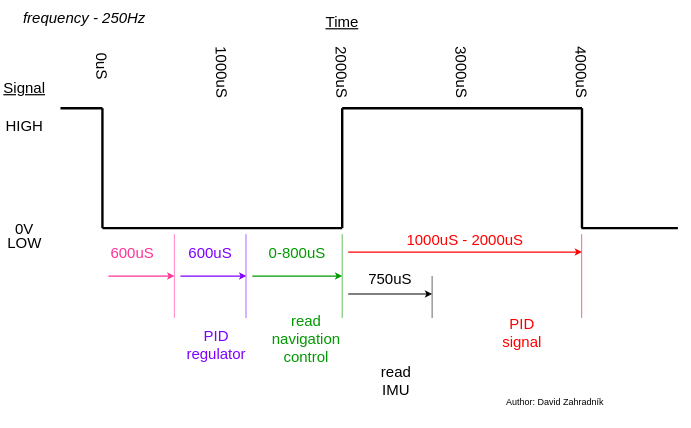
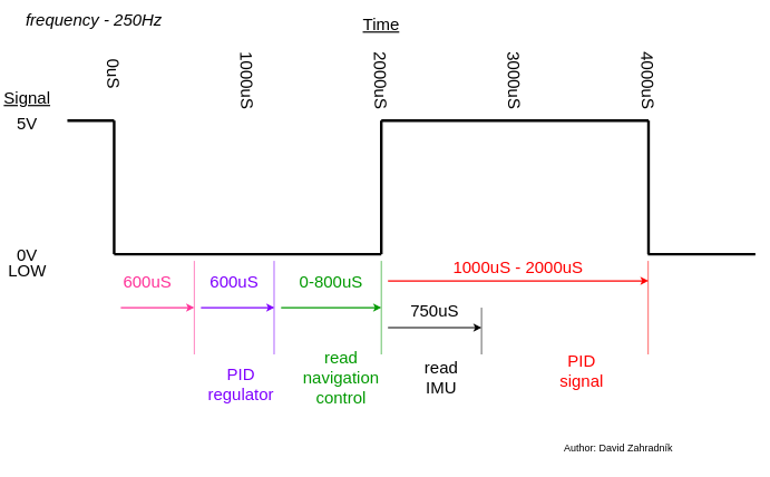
+ <mxCell id="9" value="5V" style="text;html=1;strokeColor=none;fillColor=none;align=center;verticalAlign=middle;whiteSpace=wrap;rounded=0;fontSize=25;" vertex="1" parent="1"><mxGeometry x="20" y="175" width="40" height="15" as="geometry" /></mxCell>
- <mxCell id="37" value="HIGH" style="text;html=1;strokeColor=none;fillColor=none;align=center;verticalAlign=middle;whiteSpace=wrap;rounded=0;fontSize=25;" vertex="1" parent="1"><mxGeometry x="20" y="200" width="40" height="15" as="geometry" /></mxCell>
- <mxCell id="20" value="read IMU" style="text;html=1;strokeColor=none;fillColor=none;align=center;verticalAlign=middle;whiteSpace=wrap;rounded=0;fontSize=25;" vertex="1" parent="1"><mxGeometry x="640" y="610" width="40" height="47" as="geometry" /></mxCell>
+ <mxCell id="20" value="read IMU" style="text;html=1;strokeColor=none;fillColor=none;align=center;verticalAlign=middle;whiteSpace=wrap;rounded=0;fontSize=25;" vertex="1" parent="1"><mxGeometry x="640" y="540" width="40" height="47" as="geometry" /></mxCell>
